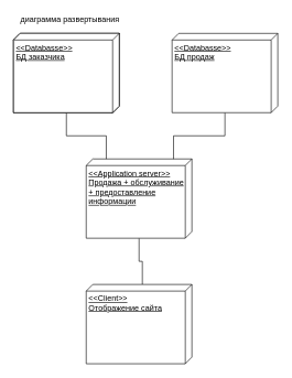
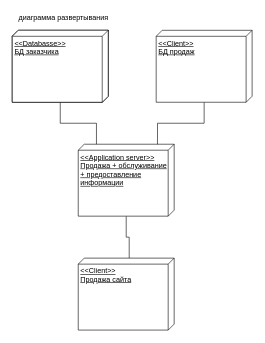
- <mxCell id="5" value="&amp;lt;&amp;lt;Databasse&amp;gt;&amp;gt;&lt;br&gt;БД продаж&lt;br&gt;" style="verticalAlign=top;align=left;spacingTop=8;spacingLeft=2;spacingRight=12;shape=cube;size=10;direction=south;fontStyle=4;html=1;" vertex="1" parent="1"><mxGeometry x="260" y="50" width="160" height="120" as="geometry" /></mxCell>
+ <mxCell id="5" value="&amp;lt;&amp;lt;Client&amp;gt;&amp;gt;&lt;br&gt;БД продаж&lt;br&gt;" style="verticalAlign=top;align=left;spacingTop=8;spacingLeft=2;spacingRight=12;shape=cube;size=10;direction=south;fontStyle=4;html=1;" vertex="1" parent="1"><mxGeometry x="260" y="50" width="160" height="120" as="geometry" /></mxCell>
- <mxCell id="11" value="&amp;lt;&amp;lt;Client&amp;gt;&amp;gt;&lt;br&gt;Отображение сайта" style="verticalAlign=top;align=left;spacingTop=8;spacingLeft=2;spacingRight=12;shape=cube;size=10;direction=south;fontStyle=4;html=1;" vertex="1" parent="1"><mxGeometry x="130" y="430" width="160" height="120" as="geometry" /></mxCell>
+ <mxCell id="11" value="&amp;lt;&amp;lt;Client&amp;gt;&amp;gt;&lt;br&gt;Продажа сайта" style="verticalAlign=top;align=left;spacingTop=8;spacingLeft=2;spacingRight=12;shape=cube;size=10;direction=south;fontStyle=4;html=1;" vertex="1" parent="1"><mxGeometry x="130" y="430" width="160" height="120" as="geometry" /></mxCell>
